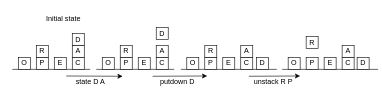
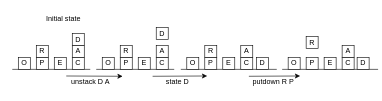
- <mxCell id="39" value="state D A" style="text;html=1;align=center;verticalAlign=middle;resizable=0;points=[];autosize=1;" vertex="1" parent="1"><mxGeometry x="110" y="126" width="80" height="20" as="geometry" /></mxCell>
+ <mxCell id="39" value="unstack D A" style="text;html=1;align=center;verticalAlign=middle;resizable=0;points=[];autosize=1;" vertex="1" parent="1"><mxGeometry x="110" y="126" width="80" height="20" as="geometry" /></mxCell>
- <mxCell id="40" value="putdown D" style="text;html=1;align=center;verticalAlign=middle;resizable=0;points=[];autosize=1;" vertex="1" parent="1"><mxGeometry x="260" y="126" width="70" height="20" as="geometry" /></mxCell>
+ <mxCell id="40" value="state D" style="text;html=1;align=center;verticalAlign=middle;resizable=0;points=[];autosize=1;" vertex="1" parent="1"><mxGeometry x="260" y="126" width="70" height="20" as="geometry" /></mxCell>
- <mxCell id="41" value="unstack R P" style="text;html=1;align=center;verticalAlign=middle;resizable=0;points=[];autosize=1;" vertex="1" parent="1"><mxGeometry x="415" y="126" width="80" height="20" as="geometry" /></mxCell>
+ <mxCell id="41" value="putdown R P" style="text;html=1;align=center;verticalAlign=middle;resizable=0;points=[];autosize=1;" vertex="1" parent="1"><mxGeometry x="415" y="126" width="80" height="20" as="geometry" /></mxCell>
